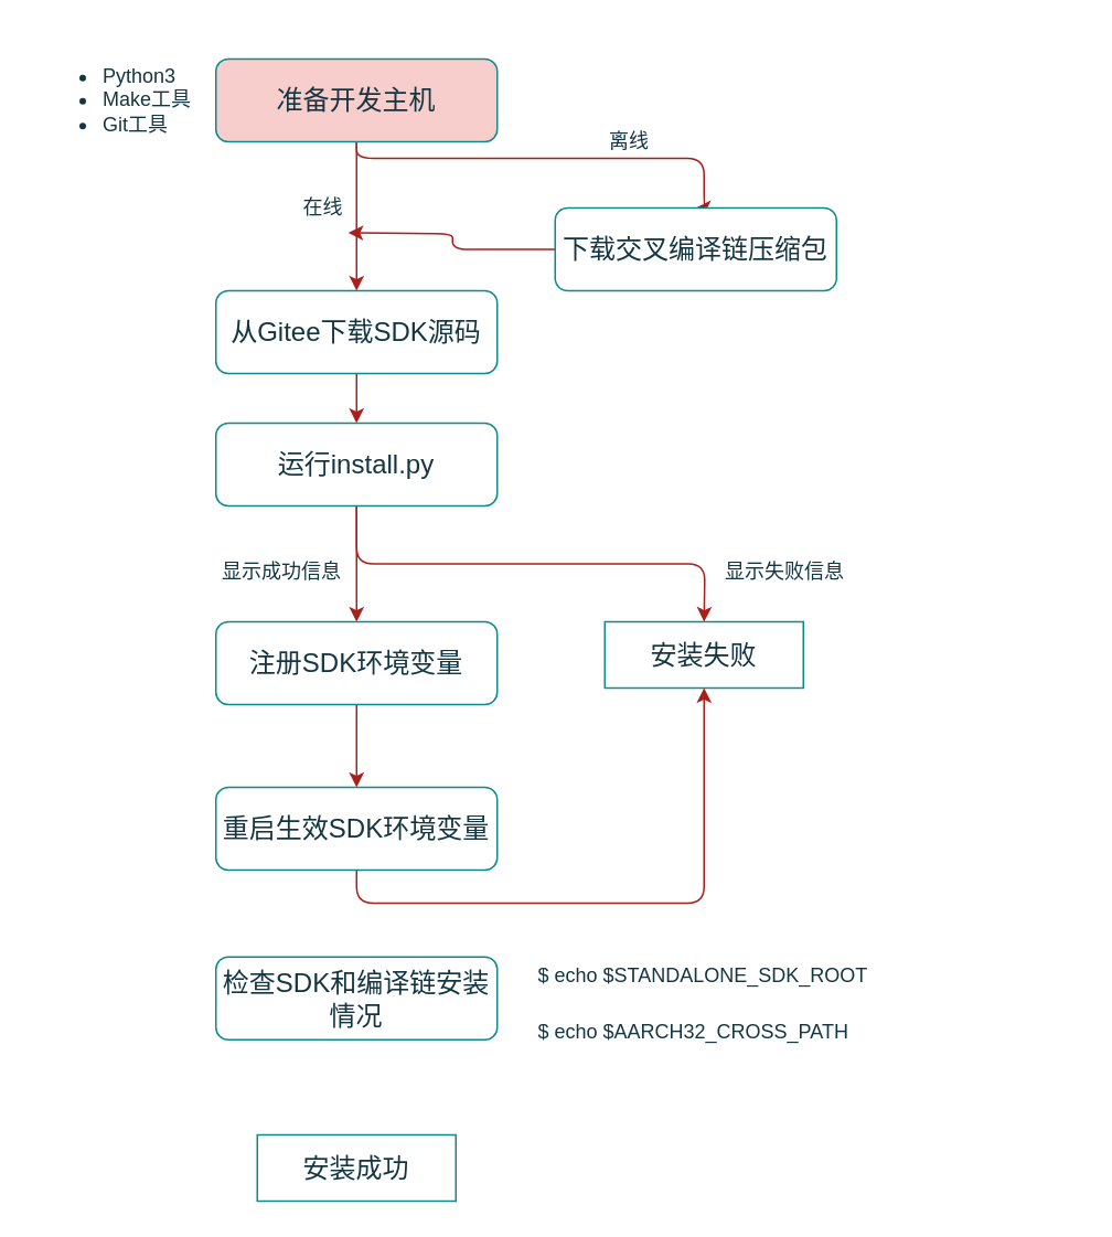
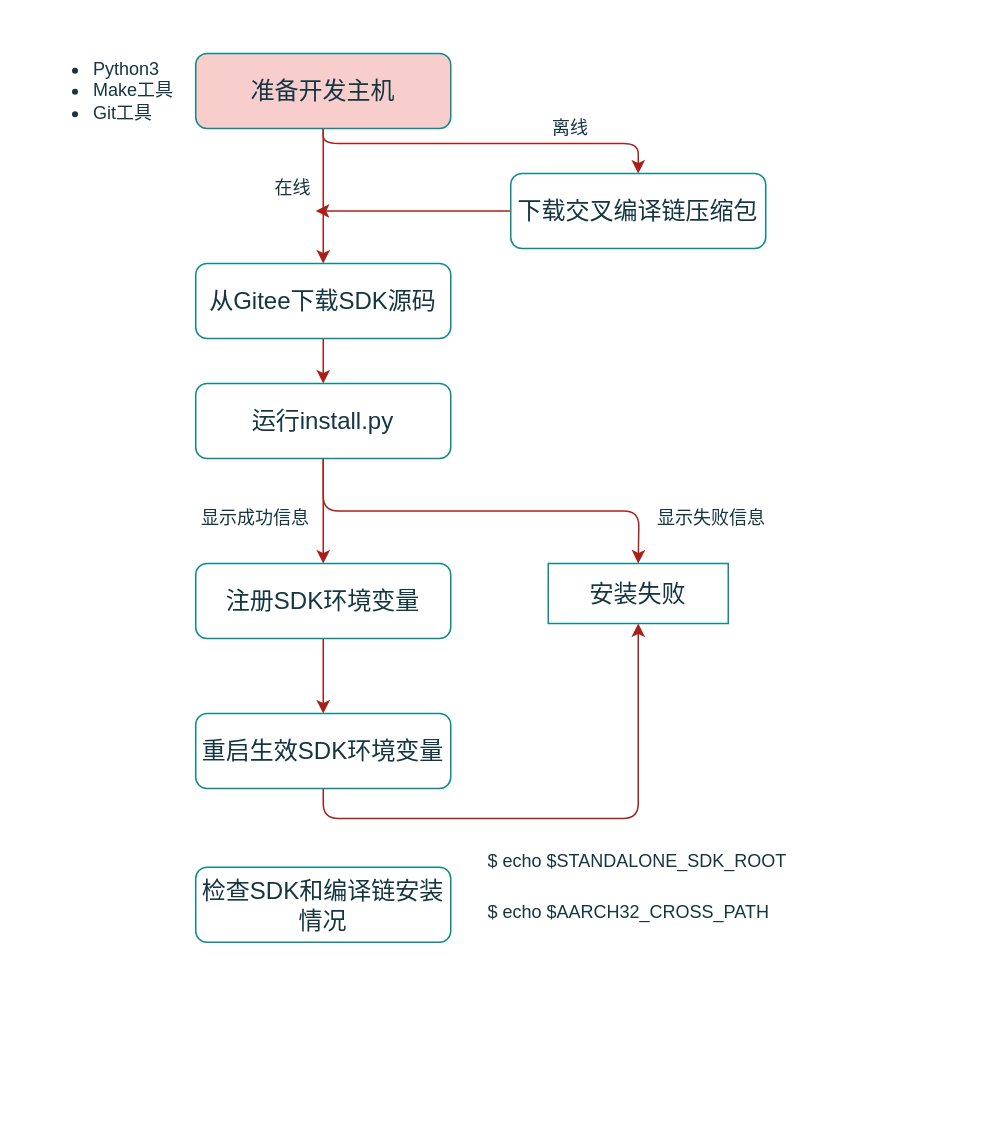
- <mxCell id="17" value="&lt;font style=&quot;font-size: 16px&quot;&gt;下载交叉编译链压缩包&lt;/font&gt;" style="rounded=1;whiteSpace=wrap;html=1;sketch=0;fontColor=#143642;strokeColor=#0F8B8D;fillColor=#FFFFFF;" vertex="1" parent="1"><mxGeometry x="335" y="125" width="170" height="50" as="geometry" /></mxCell>
+ <mxCell id="17" value="&lt;font style=&quot;font-size: 16px&quot;&gt;下载交叉编译链压缩包&lt;/font&gt;" style="rounded=1;whiteSpace=wrap;html=1;sketch=0;fontColor=#143642;strokeColor=#0F8B8D;fillColor=#FFFFFF;" vertex="1" parent="1"><mxGeometry x="340" y="115" width="170" height="50" as="geometry" /></mxCell>
- <mxCell id="24" value="&lt;h1&gt;&lt;span style=&quot;font-size: 12px ; font-weight: normal&quot;&gt;$ echo $STANDALONE_SDK_ROOT&lt;/span&gt;&lt;br&gt;&lt;/h1&gt;&lt;p&gt;$ echo $AARCH32_CROSS_PATH&lt;/p&gt;&lt;p&gt;&lt;br&gt;&lt;/p&gt;" style="text;html=1;strokeColor=none;fillColor=none;spacing=5;spacingTop=-20;whiteSpace=wrap;overflow=hidden;rounded=0;sketch=0;fontColor=#143642;" vertex="1" parent="1"><mxGeometry x="320" y="565" width="330" height="105" as="geometry" /></mxCell>
+ <mxCell id="24" value="&lt;h1&gt;&lt;span style=&quot;font-size: 12px ; font-weight: normal&quot;&gt;$ echo $STANDALONE_SDK_ROOT&lt;/span&gt;&lt;br&gt;&lt;/h1&gt;&lt;p&gt;$ echo $AARCH32_CROSS_PATH&lt;/p&gt;&lt;p&gt;&lt;br&gt;&lt;/p&gt;" style="text;html=1;strokeColor=none;fillColor=none;spacing=5;spacingTop=-20;whiteSpace=wrap;overflow=hidden;rounded=0;sketch=0;fontColor=#143642;" vertex="1" parent="1"><mxGeometry x="320" y="550" width="330" height="105" as="geometry" /></mxCell>
- <mxCell id="19" value="&lt;font style=&quot;font-size: 16px&quot;&gt;安装成功&lt;/font&gt;" style="rounded=0;whiteSpace=wrap;html=1;sketch=0;fontColor=#143642;strokeColor=#0F8B8D;fillColor=#FFFFFF;" vertex="1" parent="1"><mxGeometry x="155" y="685" width="120" height="40" as="geometry" /></mxCell>
